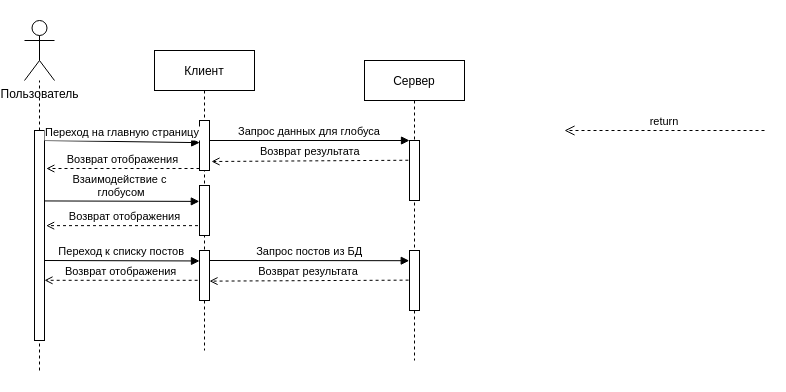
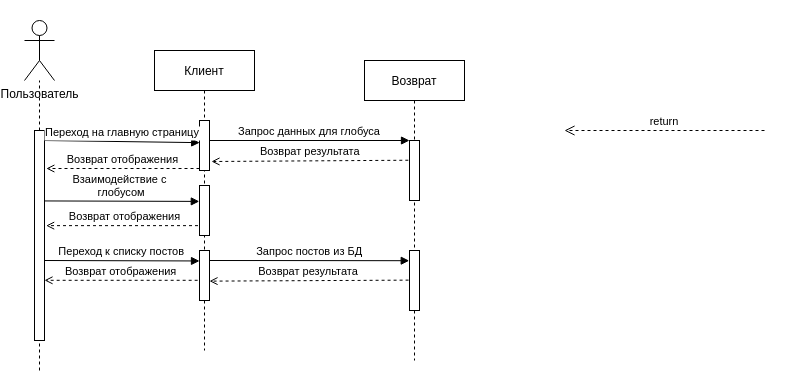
- <mxCell id="5" value="Сервер" style="shape=umlLifeline;perimeter=lifelinePerimeter;container=1;collapsible=0;recursiveResize=0;rounded=0;shadow=0;strokeWidth=1;" parent="1" vertex="1"><mxGeometry x="360" y="60" width="100" height="300" as="geometry" /></mxCell>
+ <mxCell id="5" value="Возврат" style="shape=umlLifeline;perimeter=lifelinePerimeter;container=1;collapsible=0;recursiveResize=0;rounded=0;shadow=0;strokeWidth=1;" parent="1" vertex="1"><mxGeometry x="360" y="60" width="100" height="300" as="geometry" /></mxCell>
